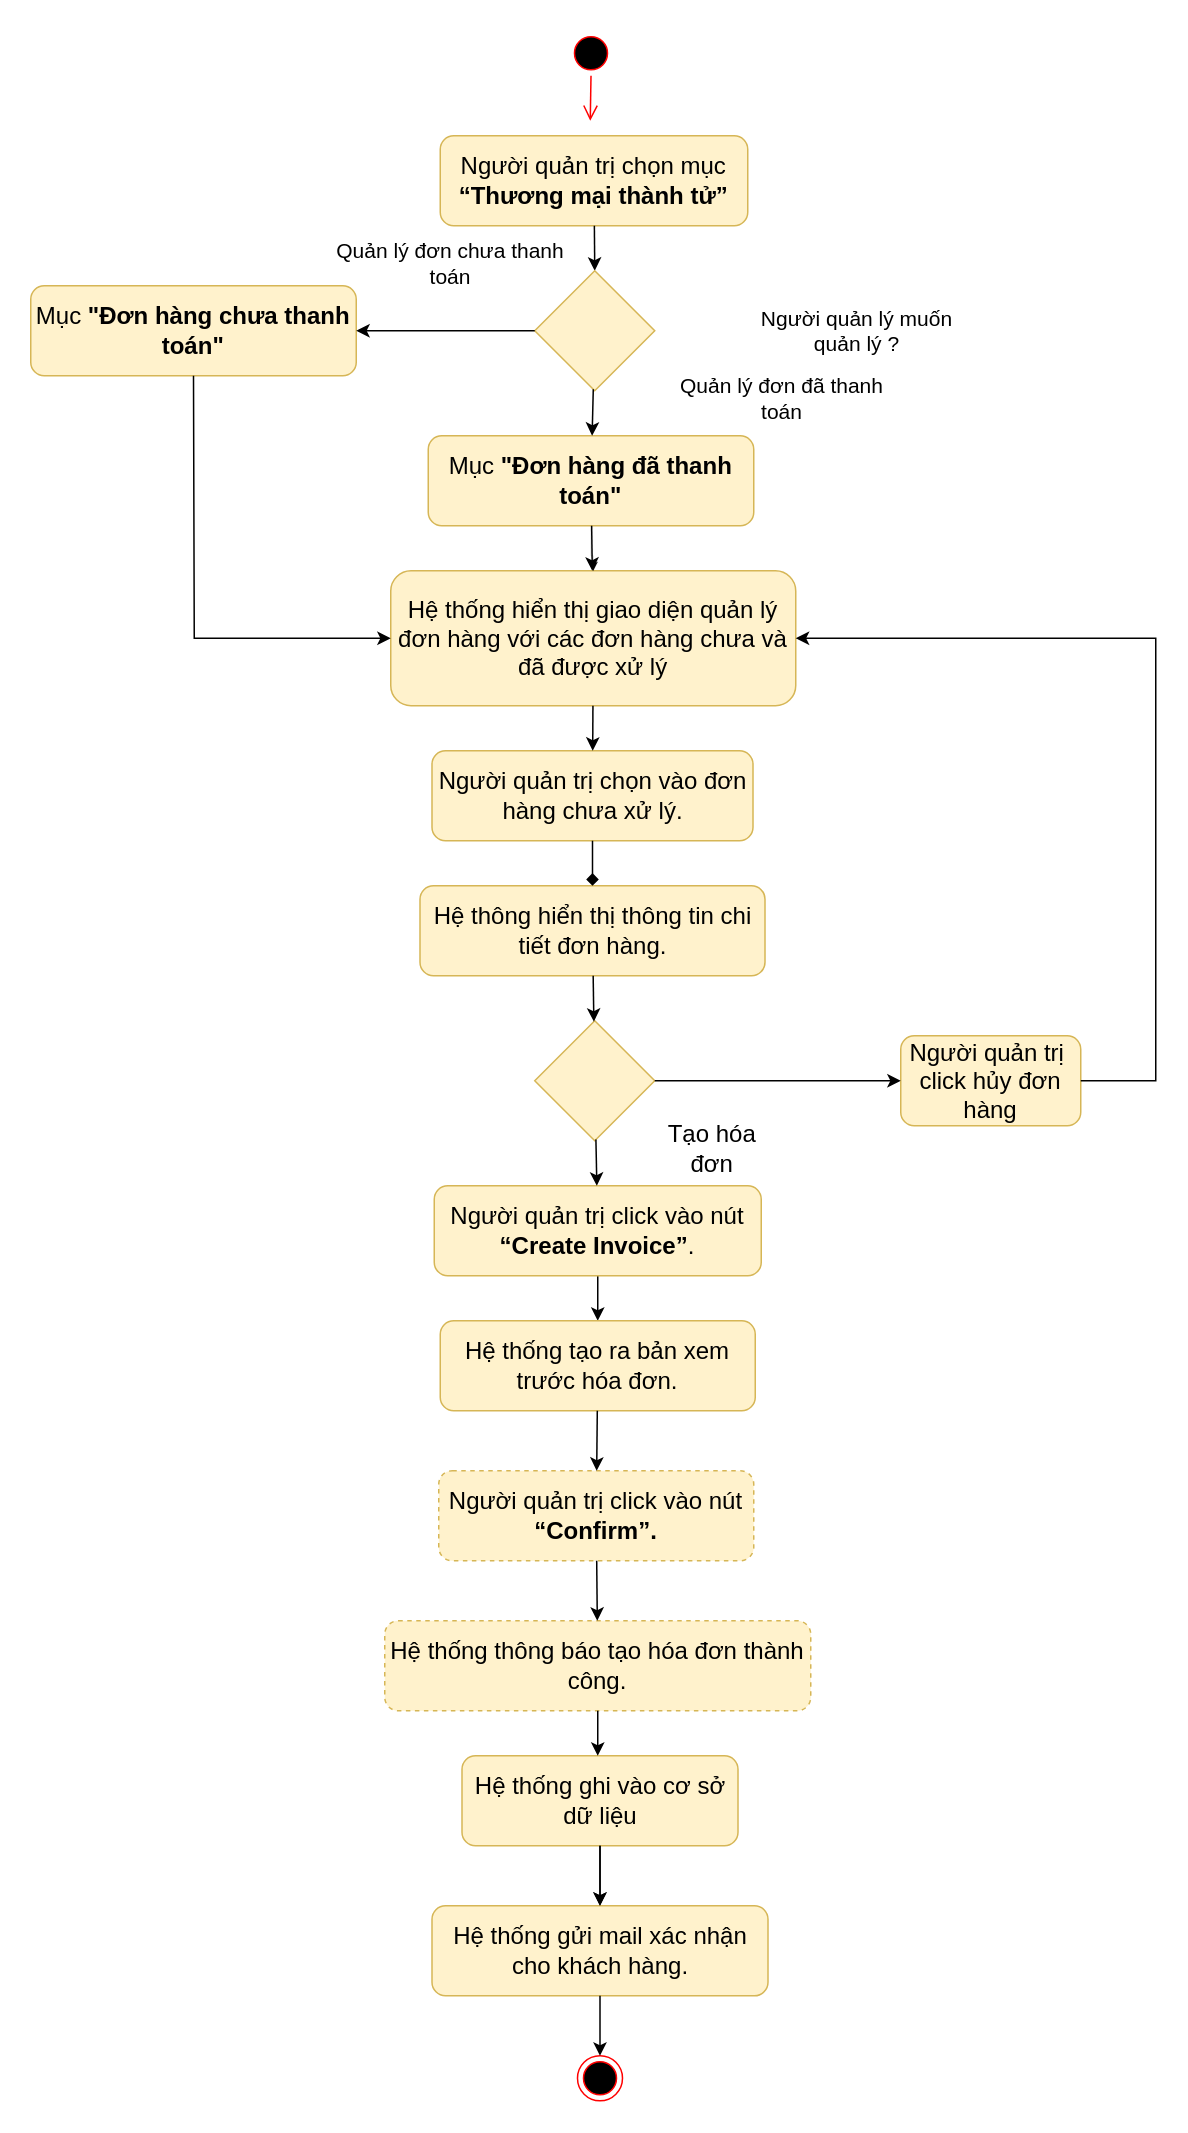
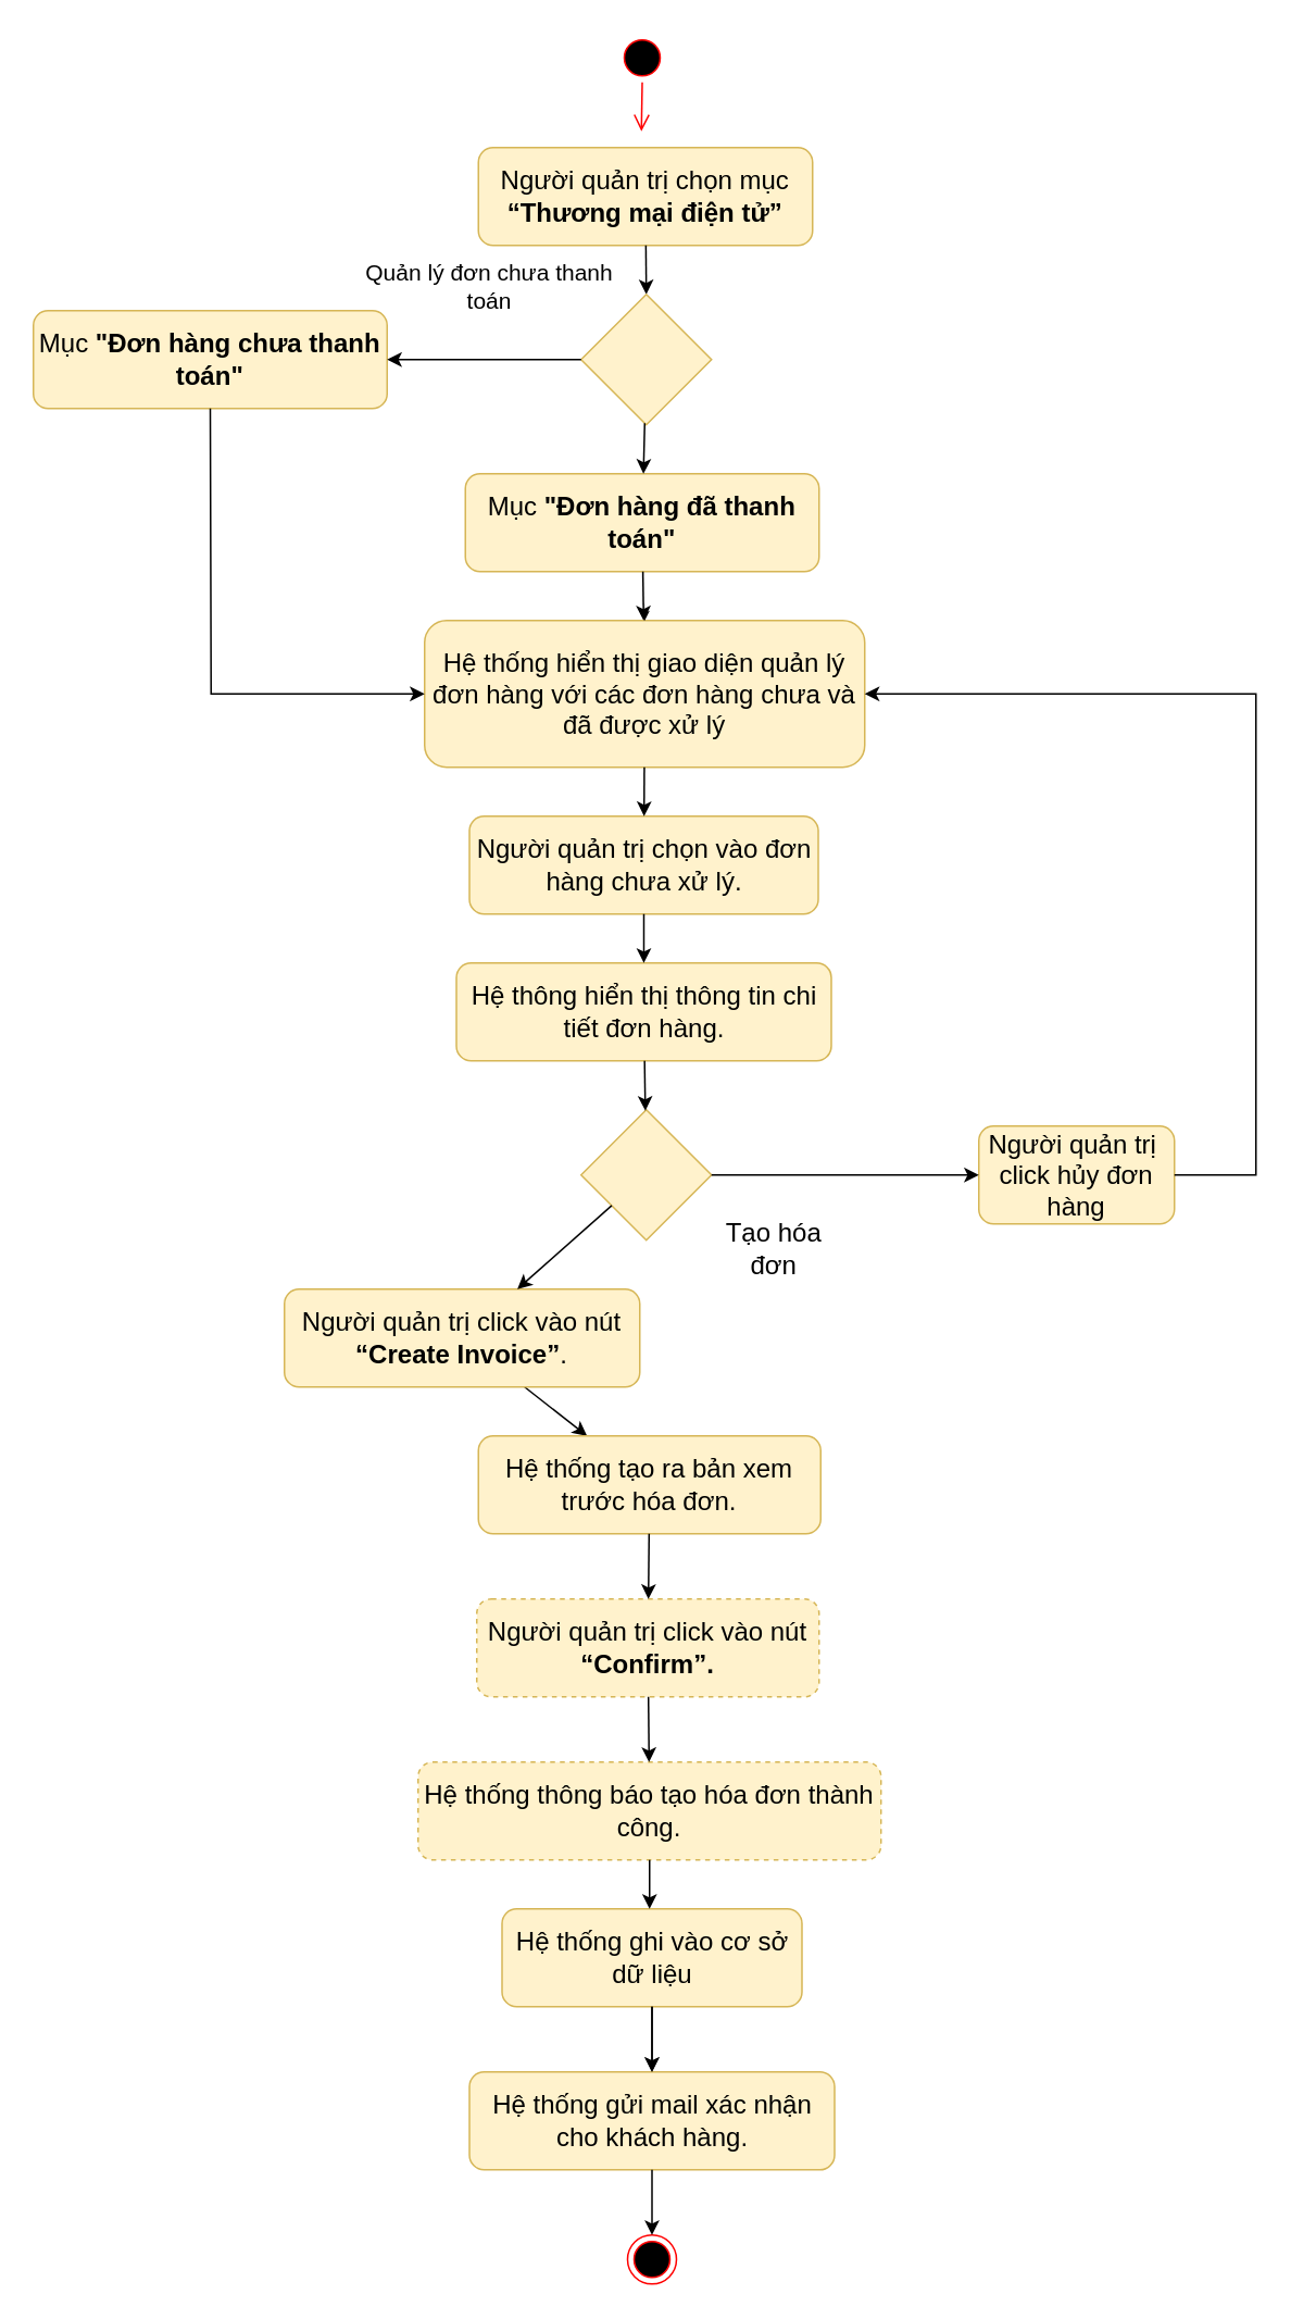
- <mxCell id="5" value="&lt;b id=&quot;docs-internal-guid-8980c4c9-7fff-c3e4-bc21-66bbaf039bb8&quot; style=&quot;font-weight: normal; font-size: 16px;&quot;&gt;&lt;span style=&quot;font-size: 16px; font-family: Calibri, sans-serif; color: rgb(0, 0, 0); background-color: transparent; font-weight: 400; font-style: normal; font-variant: normal; text-decoration: none; vertical-align: baseline;&quot;&gt;Người quản trị chọn mục &lt;/span&gt;&lt;span style=&quot;font-size: 16px; font-family: Calibri, sans-serif; color: rgb(0, 0, 0); background-color: transparent; font-weight: 700; font-style: normal; font-variant: normal; text-decoration: none; vertical-align: baseline;&quot;&gt;“Thương mại thành tử”&lt;/span&gt;&lt;/b&gt;" style="rounded=1;whiteSpace=wrap;html=1;fillColor=#fff2cc;strokeColor=#d6b656;fontSize=16;" parent="1" vertex="1"><mxGeometry x="293" y="90" width="205" height="60" as="geometry" /></mxCell>
+ <mxCell id="5" value="&lt;b id=&quot;docs-internal-guid-8980c4c9-7fff-c3e4-bc21-66bbaf039bb8&quot; style=&quot;font-weight: normal; font-size: 16px;&quot;&gt;&lt;span style=&quot;font-size: 16px; font-family: Calibri, sans-serif; color: rgb(0, 0, 0); background-color: transparent; font-weight: 400; font-style: normal; font-variant: normal; text-decoration: none; vertical-align: baseline;&quot;&gt;Người quản trị chọn mục &lt;/span&gt;&lt;span style=&quot;font-size: 16px; font-family: Calibri, sans-serif; color: rgb(0, 0, 0); background-color: transparent; font-weight: 700; font-style: normal; font-variant: normal; text-decoration: none; vertical-align: baseline;&quot;&gt;“Thương mại điện tử”&lt;/span&gt;&lt;/b&gt;" style="rounded=1;whiteSpace=wrap;html=1;fillColor=#fff2cc;strokeColor=#d6b656;fontSize=16;" parent="1" vertex="1"><mxGeometry x="293" y="90" width="205" height="60" as="geometry" /></mxCell>
- <mxCell id="40" value="&lt;font style=&quot;font-size: 14px;&quot;&gt;Người quản lý muốn quản lý ?&lt;/font&gt;" style="text;html=1;strokeColor=none;fillColor=none;align=center;verticalAlign=middle;whiteSpace=wrap;rounded=0;" vertex="1" parent="1"><mxGeometry x="492" y="205" width="158" height="30" as="geometry" /></mxCell>
- <mxCell id="42" value="Quản lý đơn đã thanh toán" style="text;html=1;strokeColor=none;fillColor=none;align=center;verticalAlign=middle;whiteSpace=wrap;rounded=0;fontSize=14;" vertex="1" parent="1"><mxGeometry x="442" y="250" width="158" height="30" as="geometry" /></mxCell>
- <mxCell id="11" value="" style="endArrow=diamond;html=1;rounded=0;fontSize=16;" parent="1" source="7" target="8" edge="1"><mxGeometry width="50" height="50" relative="1" as="geometry"><mxPoint x="414.5" y="370" as="sourcePoint" /><mxPoint x="414.5" y="430" as="targetPoint" /></mxGeometry></mxCell>
+ <mxCell id="11" value="" style="endArrow=classic;html=1;rounded=0;fontSize=16;" parent="1" source="7" target="8" edge="1"><mxGeometry width="50" height="50" relative="1" as="geometry"><mxPoint x="414.5" y="370" as="sourcePoint" /><mxPoint x="414.5" y="430" as="targetPoint" /></mxGeometry></mxCell>
- <mxCell id="27" value="&lt;span id=&quot;docs-internal-guid-73f6fb05-7fff-34a3-5151-ed474805a2d9&quot; style=&quot;font-size: 16px;&quot;&gt;&lt;span style=&quot;font-size: 16px; font-family: Calibri, sans-serif; background-color: transparent; font-variant-numeric: normal; font-variant-east-asian: normal; vertical-align: baseline;&quot;&gt;Người&amp;nbsp;&lt;span style=&quot;font-family: Helvetica;&quot; id=&quot;docs-internal-guid-8980c4c9-7fff-c3e4-bc21-66bbaf039bb8&quot;&gt;&lt;span style=&quot;font-family: Calibri, sans-serif; background-color: transparent; font-variant-numeric: normal; font-variant-east-asian: normal; vertical-align: baseline;&quot;&gt;quản trị&amp;nbsp;&lt;/span&gt;&lt;/span&gt;click vào nút &lt;/span&gt;&lt;span style=&quot;font-size: 16px; font-family: Calibri, sans-serif; background-color: transparent; font-weight: 700; font-variant-numeric: normal; font-variant-east-asian: normal; vertical-align: baseline;&quot;&gt;“Create Invoice”&lt;/span&gt;&lt;span style=&quot;font-size: 16px; font-family: Calibri, sans-serif; background-color: transparent; font-variant-numeric: normal; font-variant-east-asian: normal; vertical-align: baseline;&quot;&gt;.&lt;/span&gt;&lt;/span&gt;" style="rounded=1;whiteSpace=wrap;html=1;fillColor=#fff2cc;strokeColor=#d6b656;fontSize=16;" parent="1" vertex="1"><mxGeometry x="289" y="790" width="218" height="60" as="geometry" /></mxCell>
+ <mxCell id="27" value="&lt;span id=&quot;docs-internal-guid-73f6fb05-7fff-34a3-5151-ed474805a2d9&quot; style=&quot;font-size: 16px;&quot;&gt;&lt;span style=&quot;font-size: 16px; font-family: Calibri, sans-serif; background-color: transparent; font-variant-numeric: normal; font-variant-east-asian: normal; vertical-align: baseline;&quot;&gt;Người&amp;nbsp;&lt;span style=&quot;font-family: Helvetica;&quot; id=&quot;docs-internal-guid-8980c4c9-7fff-c3e4-bc21-66bbaf039bb8&quot;&gt;&lt;span style=&quot;font-family: Calibri, sans-serif; background-color: transparent; font-variant-numeric: normal; font-variant-east-asian: normal; vertical-align: baseline;&quot;&gt;quản trị&amp;nbsp;&lt;/span&gt;&lt;/span&gt;click vào nút &lt;/span&gt;&lt;span style=&quot;font-size: 16px; font-family: Calibri, sans-serif; background-color: transparent; font-weight: 700; font-variant-numeric: normal; font-variant-east-asian: normal; vertical-align: baseline;&quot;&gt;“Create Invoice”&lt;/span&gt;&lt;span style=&quot;font-size: 16px; font-family: Calibri, sans-serif; background-color: transparent; font-variant-numeric: normal; font-variant-east-asian: normal; vertical-align: baseline;&quot;&gt;.&lt;/span&gt;&lt;/span&gt;" style="rounded=1;whiteSpace=wrap;html=1;fillColor=#fff2cc;strokeColor=#d6b656;fontSize=16;" parent="1" vertex="1"><mxGeometry x="174" y="790" width="218" height="60" as="geometry" /></mxCell>
